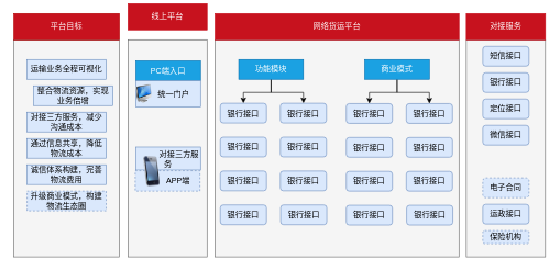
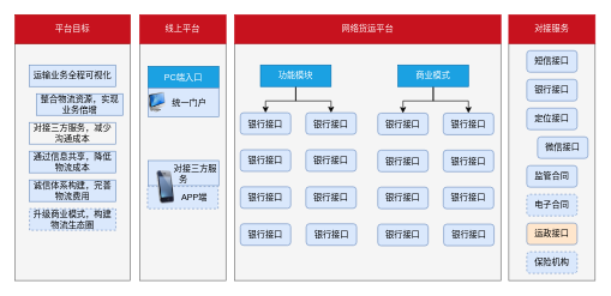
- <mxCell id="5" value="线上平台" style="rounded=0;whiteSpace=wrap;html=1;fillColor=#C7121E;strokeColor=#C7121E;fontColor=#ffffff;" vertex="1" parent="1"><mxGeometry x="193" y="5" width="120" height="40" as="geometry" /></mxCell>
+ <mxCell id="5" value="线上平台" style="rounded=0;whiteSpace=wrap;html=1;fillColor=#C7121E;strokeColor=#C7121E;fontColor=#ffffff;" vertex="1" parent="1"><mxGeometry x="193" y="20" width="120" height="40" as="geometry" /></mxCell>
- <mxCell id="26" value="对接三方服务，减少沟通成本" style="rounded=0;whiteSpace=wrap;html=1;fillColor=#dae8fc;strokeColor=#6c8ebf;" vertex="1" parent="1"><mxGeometry x="40" y="170" width="120" height="30" as="geometry" /></mxCell>
+ <mxCell id="26" value="对接三方服务，减少沟通成本" style="rounded=0;whiteSpace=wrap;html=1;fillColor=#f5f5f5;strokeColor=#6c8ebf;" vertex="1" parent="1"><mxGeometry x="40" y="170" width="120" height="30" as="geometry" /></mxCell>
- <mxCell id="17" value="微信接口" style="rounded=1;whiteSpace=wrap;html=1;fillColor=#dae8fc;strokeColor=#6c8ebf;" vertex="1" parent="1"><mxGeometry x="731" y="190" width="70" height="30" as="geometry" /></mxCell>
+ <mxCell id="17" value="微信接口" style="rounded=1;whiteSpace=wrap;html=1;fillColor=#dae8fc;strokeColor=#6c8ebf;" vertex="1" parent="1"><mxGeometry x="746" y="190" width="70" height="30" as="geometry" /></mxCell>
+ <mxCell id="14" value="监管合同" style="rounded=1;whiteSpace=wrap;html=1;fillColor=#dae8fc;strokeColor=#6c8ebf;" vertex="1" parent="1"><mxGeometry x="731" y="230" width="70" height="30" as="geometry" /></mxCell>
- <mxCell id="16" value="运政接口" style="rounded=1;whiteSpace=wrap;html=1;fillColor=#dae8fc;strokeColor=#6c8ebf;" vertex="1" parent="1"><mxGeometry x="731" y="310" width="70" height="30" as="geometry" /></mxCell>
+ <mxCell id="16" value="运政接口" style="rounded=1;whiteSpace=wrap;html=1;fillColor=#ffe6cc;strokeColor=#6c8ebf;" vertex="1" parent="1"><mxGeometry x="731" y="310" width="70" height="30" as="geometry" /></mxCell>
- <mxCell id="13" value="保险机构" style="rounded=1;whiteSpace=wrap;html=1;fillColor=#dae8fc;strokeColor=#6c8ebf;dashed=1;" vertex="1" parent="1"><mxGeometry x="731" y="350" width="70" height="20" as="geometry" /></mxCell>
+ <mxCell id="13" value="保险机构" style="rounded=1;whiteSpace=wrap;html=1;fillColor=#dae8fc;strokeColor=#6c8ebf;dashed=1;" vertex="1" parent="1"><mxGeometry x="731" y="350" width="70" height="30" as="geometry" /></mxCell>
